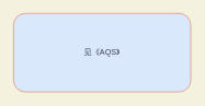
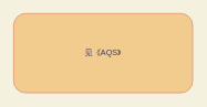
- <mxCell id="2" value="见《AQS》" style="rounded=1;whiteSpace=wrap;html=1;sketch=0;strokeColor=#E07A5F;fillColor=#dae8fc;fontColor=#393C56;" parent="1" vertex="1"><mxGeometry x="20" y="20" width="270" height="120" as="geometry" /></mxCell>
+ <mxCell id="2" value="见《AQS》" style="rounded=1;whiteSpace=wrap;html=1;sketch=0;strokeColor=#E07A5F;fillColor=#F2CC8F;fontColor=#393C56;" parent="1" vertex="1"><mxGeometry x="20" y="20" width="270" height="120" as="geometry" /></mxCell>
